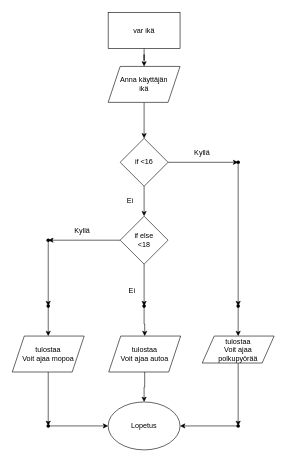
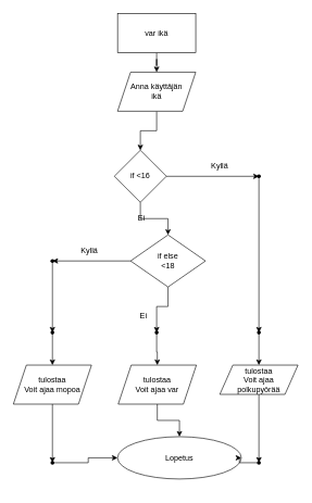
- <mxCell id="8" value="if &amp;lt;16" style="rhombus;whiteSpace=wrap;html=1;" vertex="1" parent="1"><mxGeometry x="200" y="230" width="80" height="80" as="geometry" /></mxCell>
+ <mxCell id="8" value="if &amp;lt;16" style="rhombus;whiteSpace=wrap;html=1;" vertex="1" parent="1"><mxGeometry x="175" y="230" width="80" height="80" as="geometry" /></mxCell>
- <mxCell id="11" value="if else&lt;div&gt;&amp;lt;18&lt;/div&gt;" style="rhombus;whiteSpace=wrap;html=1;" vertex="1" parent="1"><mxGeometry x="200" y="360" width="80" height="80" as="geometry" /></mxCell>
+ <mxCell id="11" value="if else&lt;div&gt;&amp;lt;18&lt;/div&gt;" style="rhombus;whiteSpace=wrap;html=1;" vertex="1" parent="1"><mxGeometry x="200" y="360" width="115" height="80" as="geometry" /></mxCell>
- <mxCell id="24" value="tulostaa&lt;div&gt;Voit ajaa autoa&lt;/div&gt;" style="shape=parallelogram;perimeter=parallelogramPerimeter;whiteSpace=wrap;html=1;fixedSize=1;" vertex="1" parent="1"><mxGeometry x="181" y="560" width="120" height="60" as="geometry" /></mxCell>
+ <mxCell id="24" value="tulostaa&lt;div&gt;Voit ajaa var&lt;/div&gt;" style="shape=parallelogram;perimeter=parallelogramPerimeter;whiteSpace=wrap;html=1;fixedSize=1;" vertex="1" parent="1"><mxGeometry x="181" y="560" width="120" height="60" as="geometry" /></mxCell>
- <mxCell id="29" value="Lopetus" style="ellipse;whiteSpace=wrap;html=1;" vertex="1" parent="1"><mxGeometry x="180" y="670" width="120" height="80" as="geometry" /></mxCell>
+ <mxCell id="29" value="Lopetus" style="ellipse;whiteSpace=wrap;html=1;" vertex="1" parent="1"><mxGeometry x="180" y="670" width="190" height="65" as="geometry" /></mxCell>
